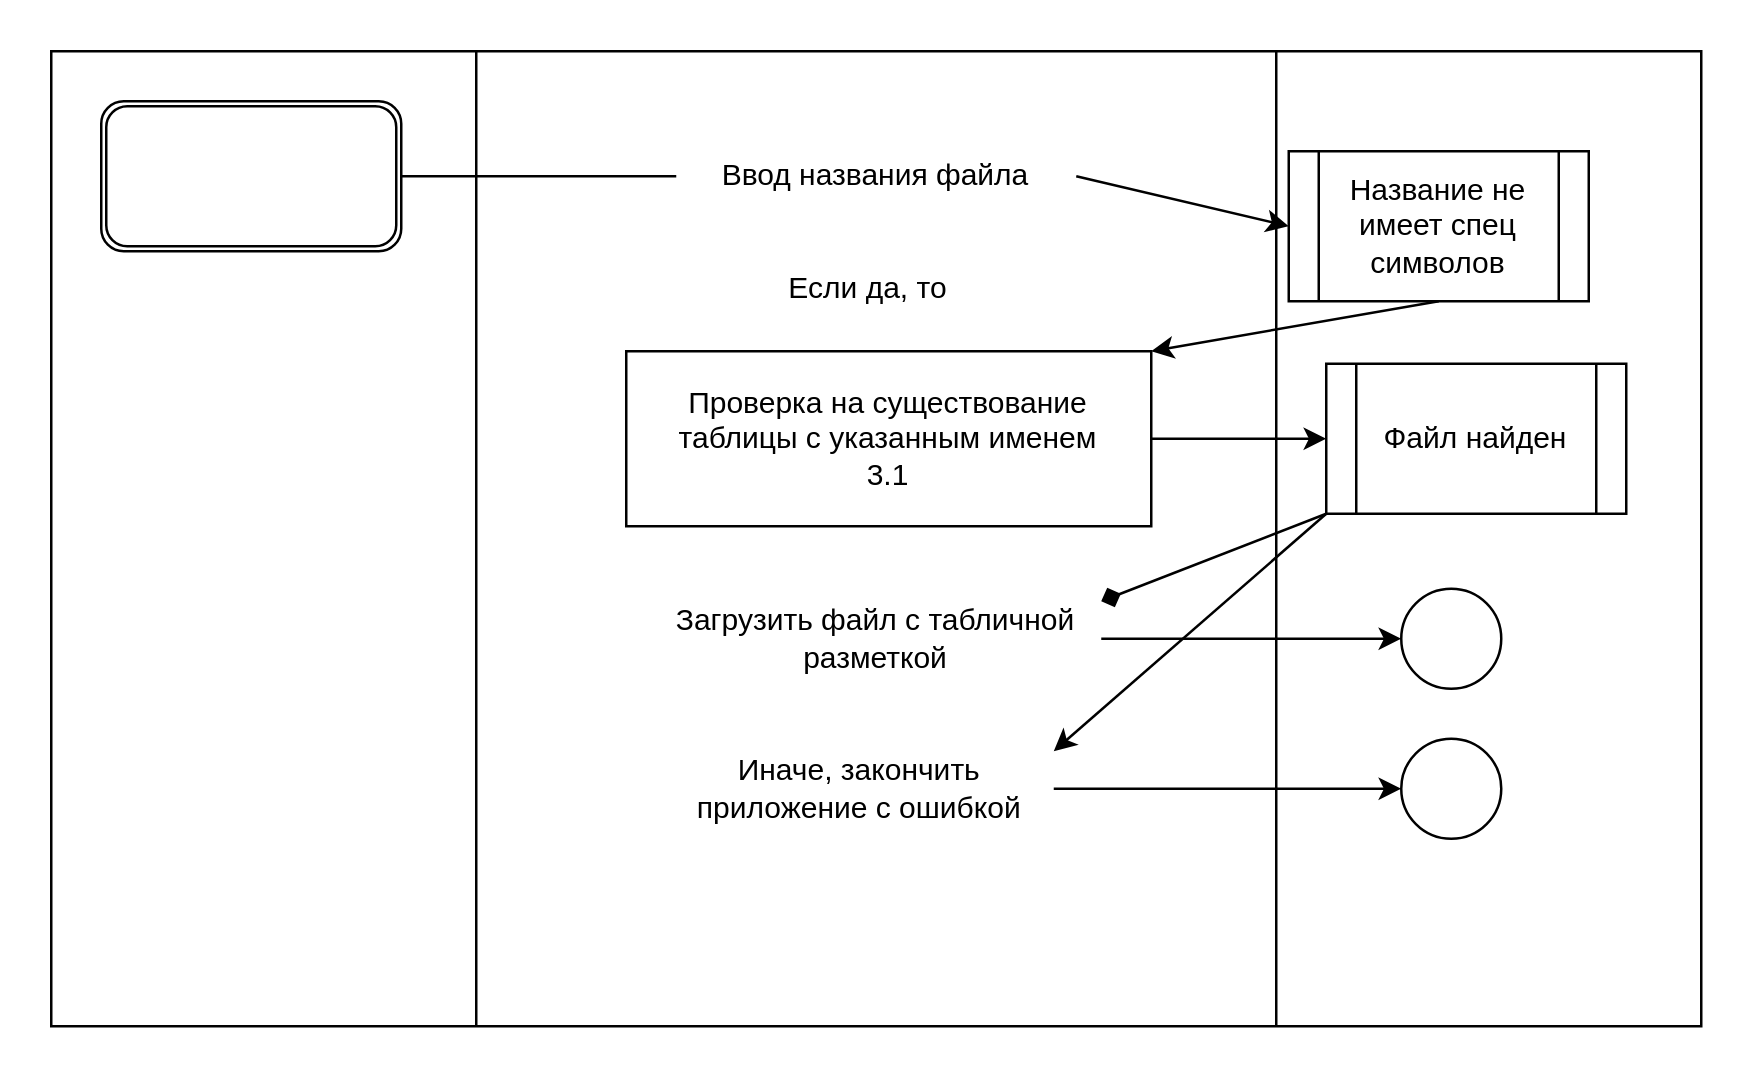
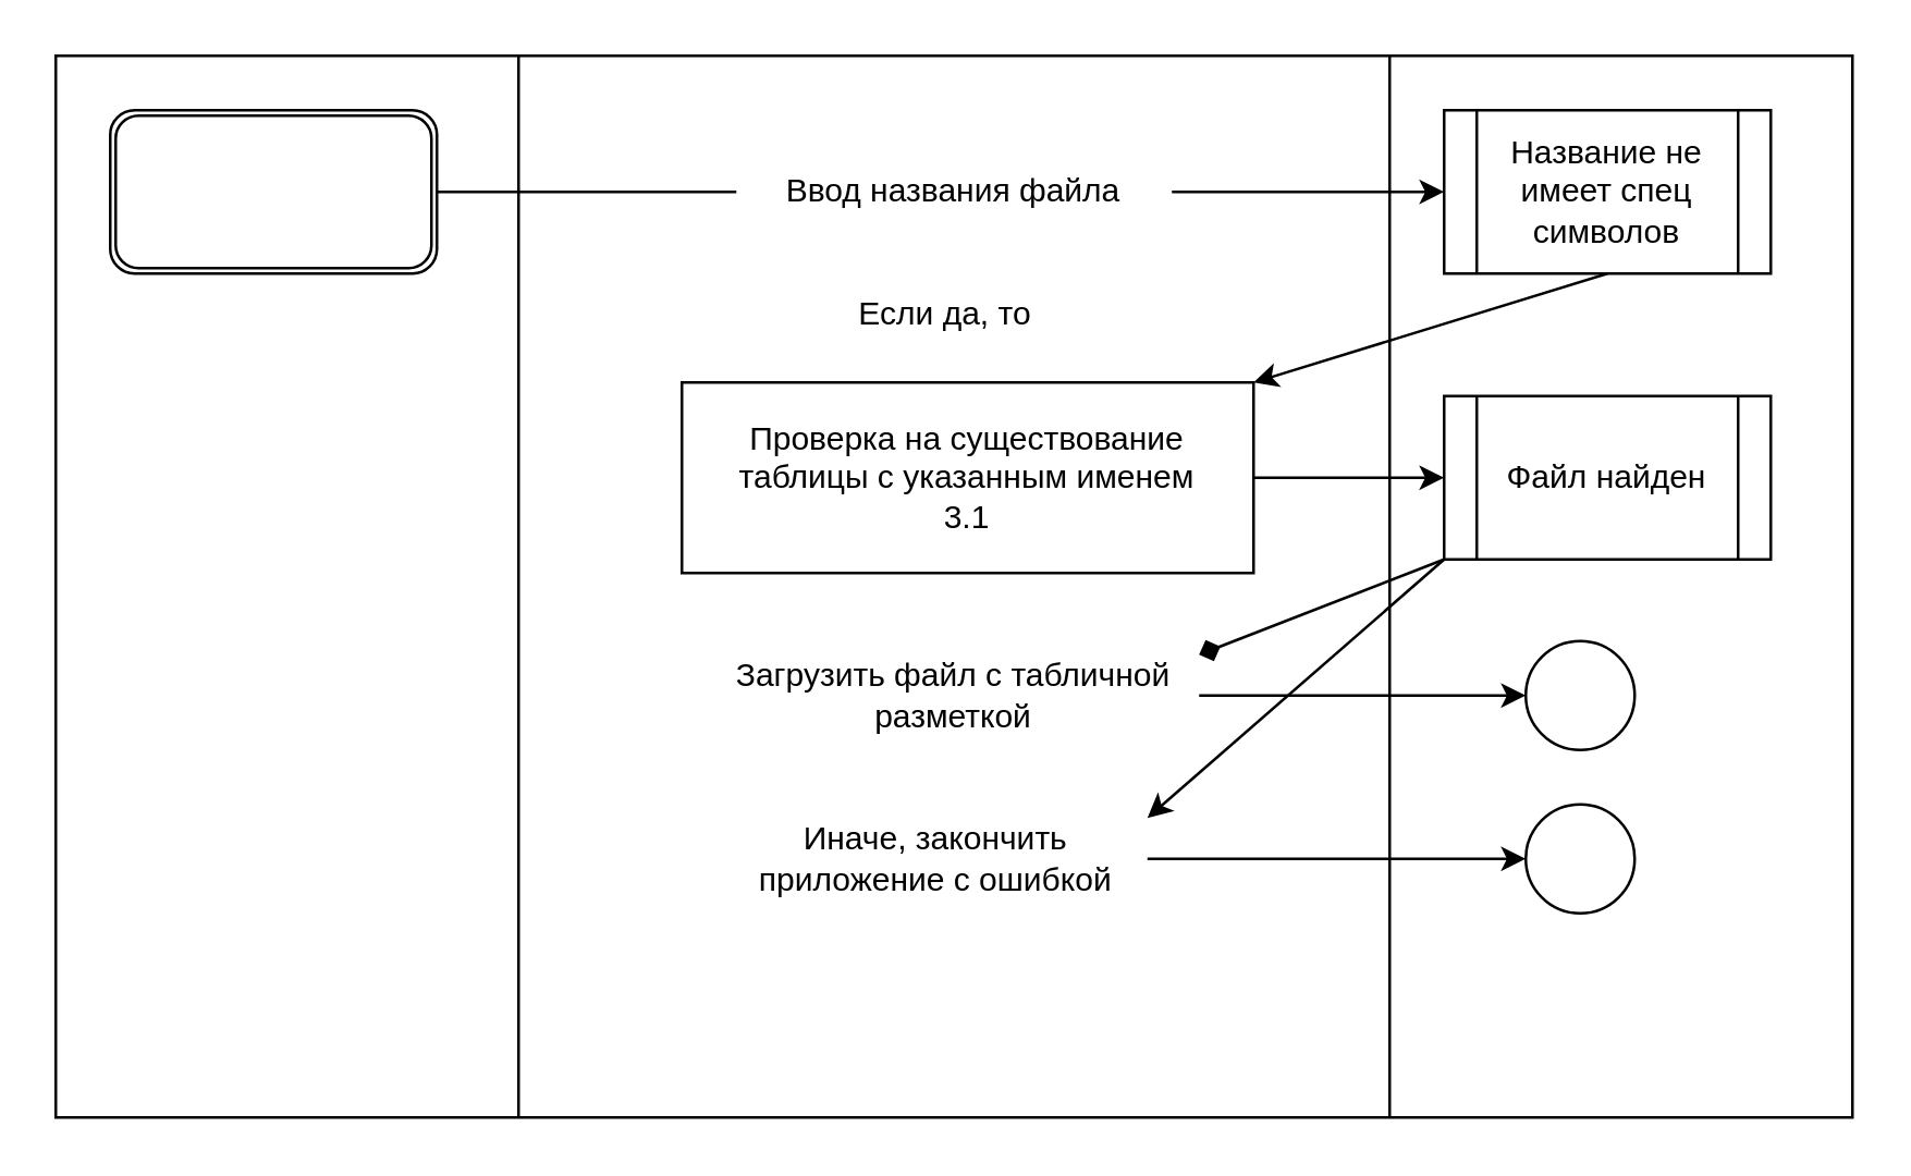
- <mxCell id="5" value="Название не имеет спец символов" style="shape=process;whiteSpace=wrap;html=1;backgroundOutline=1;" vertex="1" parent="1"><mxGeometry x="515" y="60" width="120" height="60" as="geometry" /></mxCell>
+ <mxCell id="5" value="Название не имеет спец символов" style="shape=process;whiteSpace=wrap;html=1;backgroundOutline=1;" vertex="1" parent="1"><mxGeometry x="530" y="40" width="120" height="60" as="geometry" /></mxCell>
